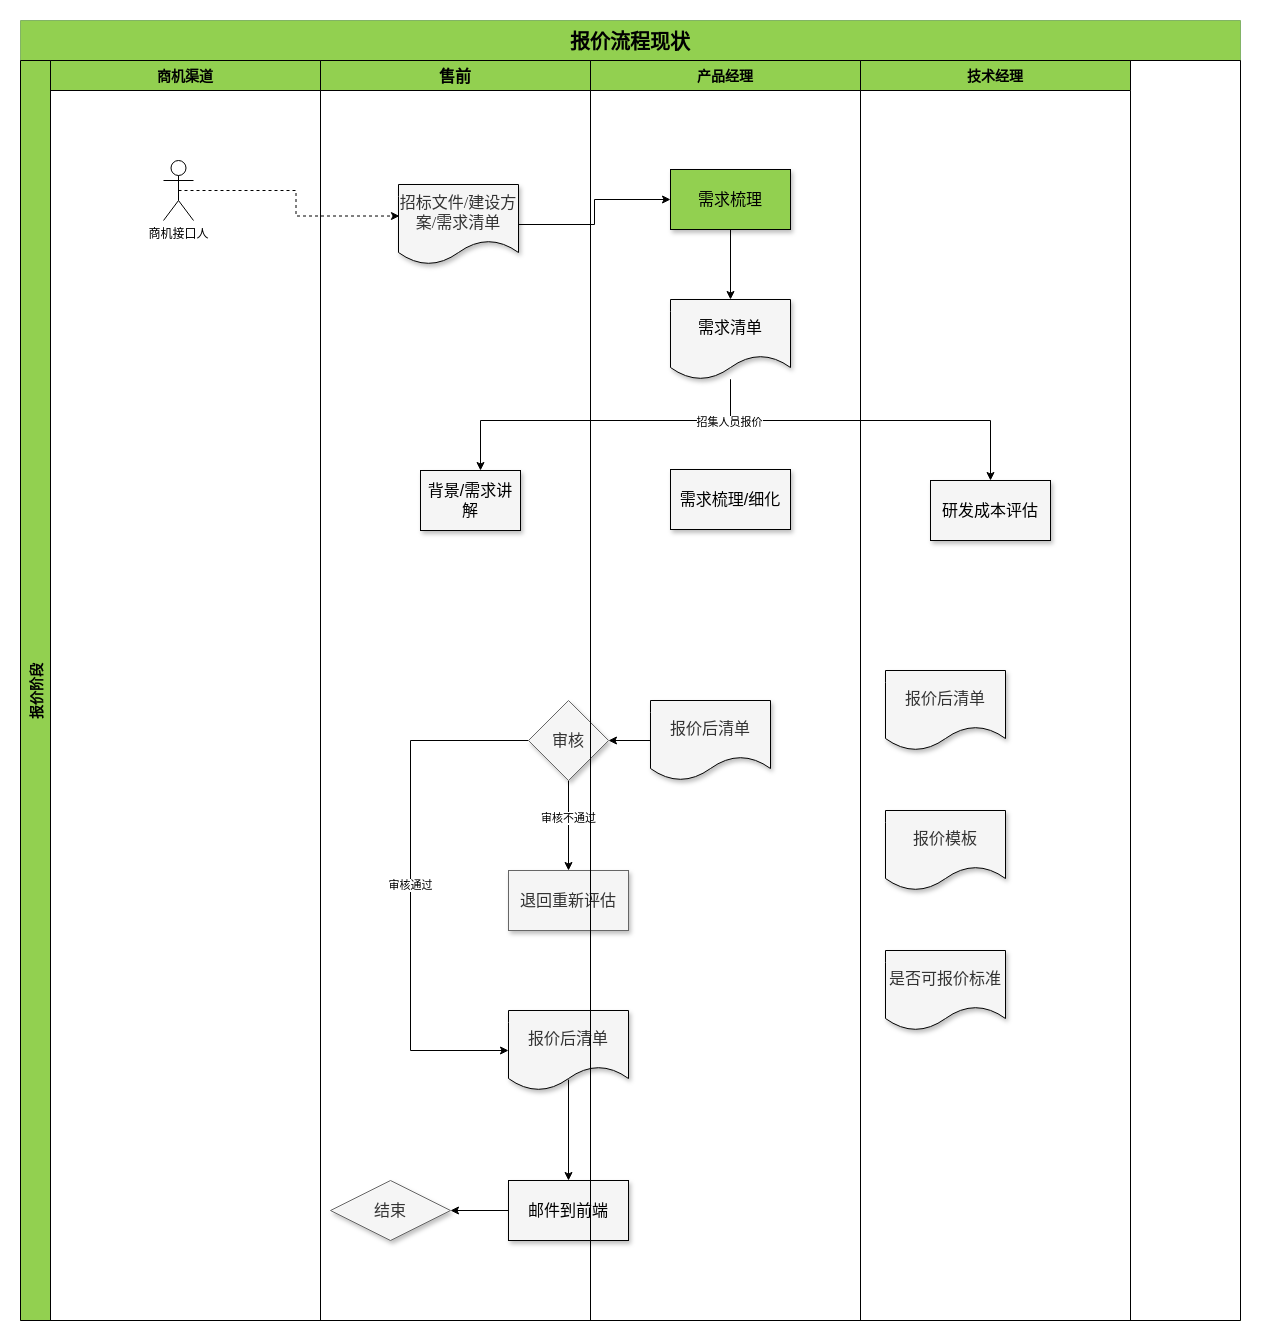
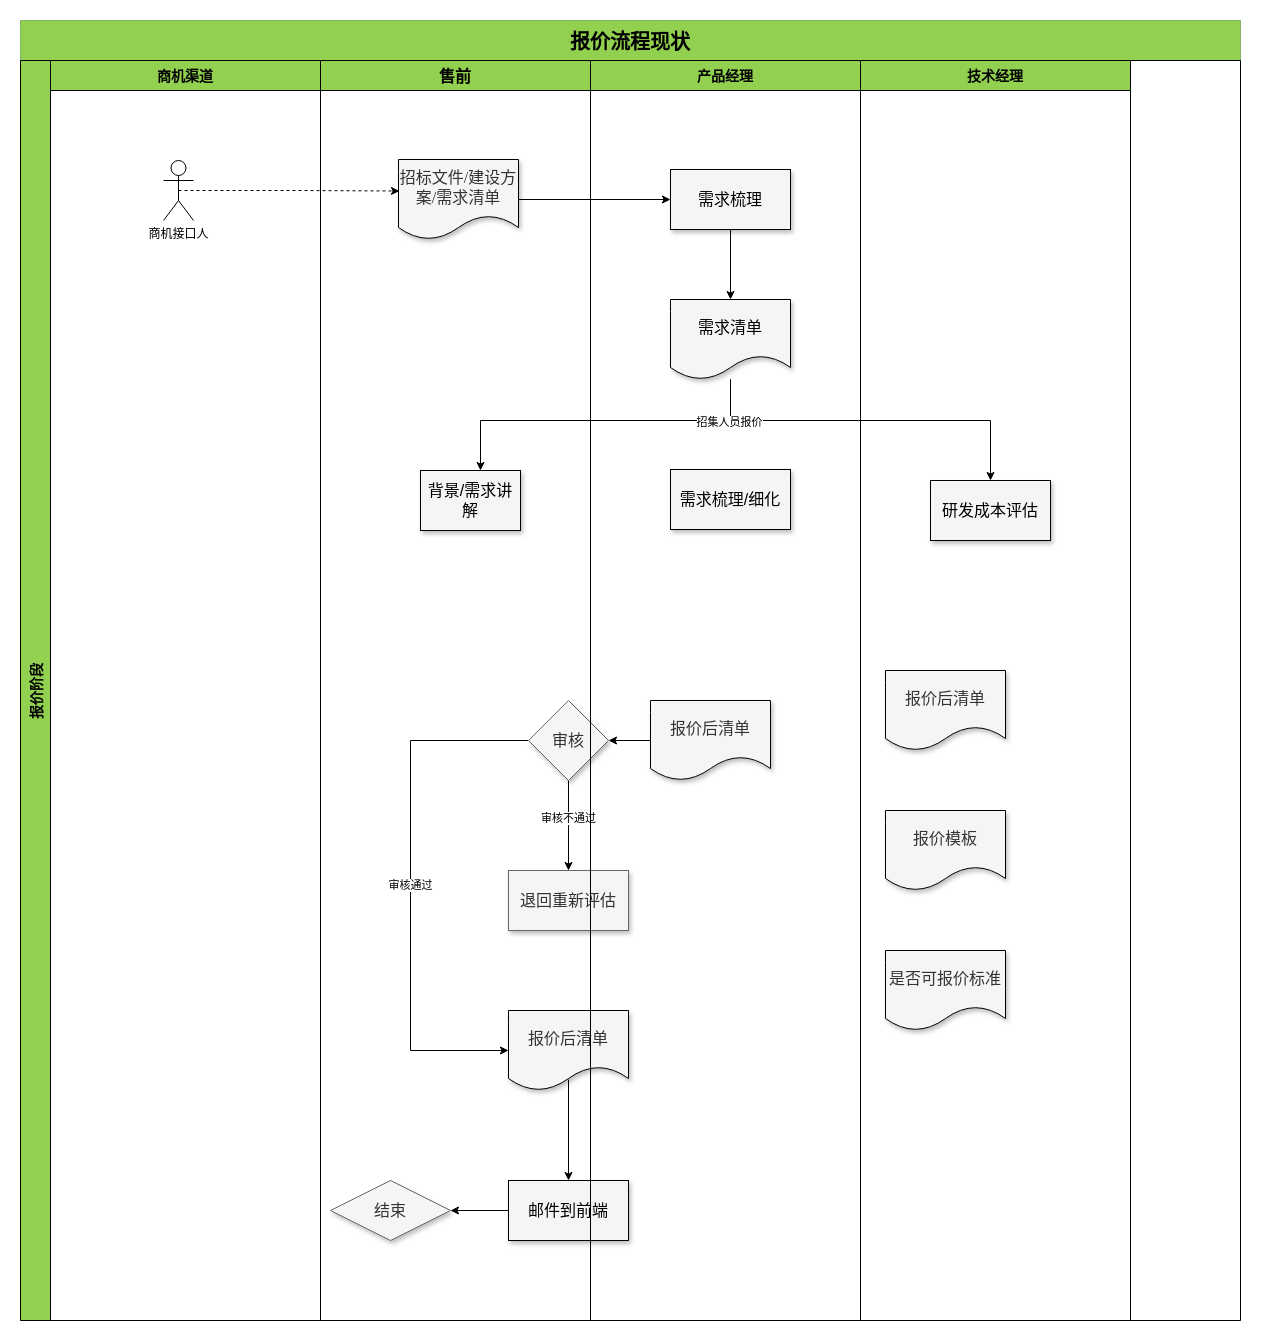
- <mxCell id="25" value="需求梳理" style="whiteSpace=wrap;html=1;fillColor=#92d050;fontColor=#000000;shadow=1;sketch=0;fontSize=16;" vertex="1" parent="23"><mxGeometry x="80" y="109" width="120" height="60" as="geometry" /></mxCell>
+ <mxCell id="25" value="需求梳理" style="whiteSpace=wrap;html=1;fillColor=#F5F5F5;fontColor=#000000;shadow=1;sketch=0;fontSize=16;" vertex="1" parent="23"><mxGeometry x="80" y="109" width="120" height="60" as="geometry" /></mxCell>
- <mxCell id="16" value="&lt;font face=&quot;Microsoft YaHei-2&quot; data-font-src=&quot;https://fonts.cdnfonts.com/s/62899/chinese.msyh.woff&quot; style=&quot;font-size: 16px;&quot; color=&quot;#333333&quot;&gt;招标文件/建设方案/需求清单&lt;/font&gt;" style="shape=document;whiteSpace=wrap;html=1;boundedLbl=1;shadow=1;sketch=0;fontSize=12;fontColor=#FFC000;fillColor=#F5F5F5;" parent="10" vertex="1"><mxGeometry x="78" y="124" width="120" height="80" as="geometry" /></mxCell>
+ <mxCell id="16" value="&lt;font face=&quot;Microsoft YaHei-2&quot; data-font-src=&quot;https://fonts.cdnfonts.com/s/62899/chinese.msyh.woff&quot; style=&quot;font-size: 16px;&quot; color=&quot;#333333&quot;&gt;招标文件/建设方案/需求清单&lt;/font&gt;" style="shape=document;whiteSpace=wrap;html=1;boundedLbl=1;shadow=1;sketch=0;fontSize=12;fontColor=#FFC000;fillColor=#F5F5F5;" parent="10" vertex="1"><mxGeometry x="78" y="99" width="120" height="80" as="geometry" /></mxCell>
